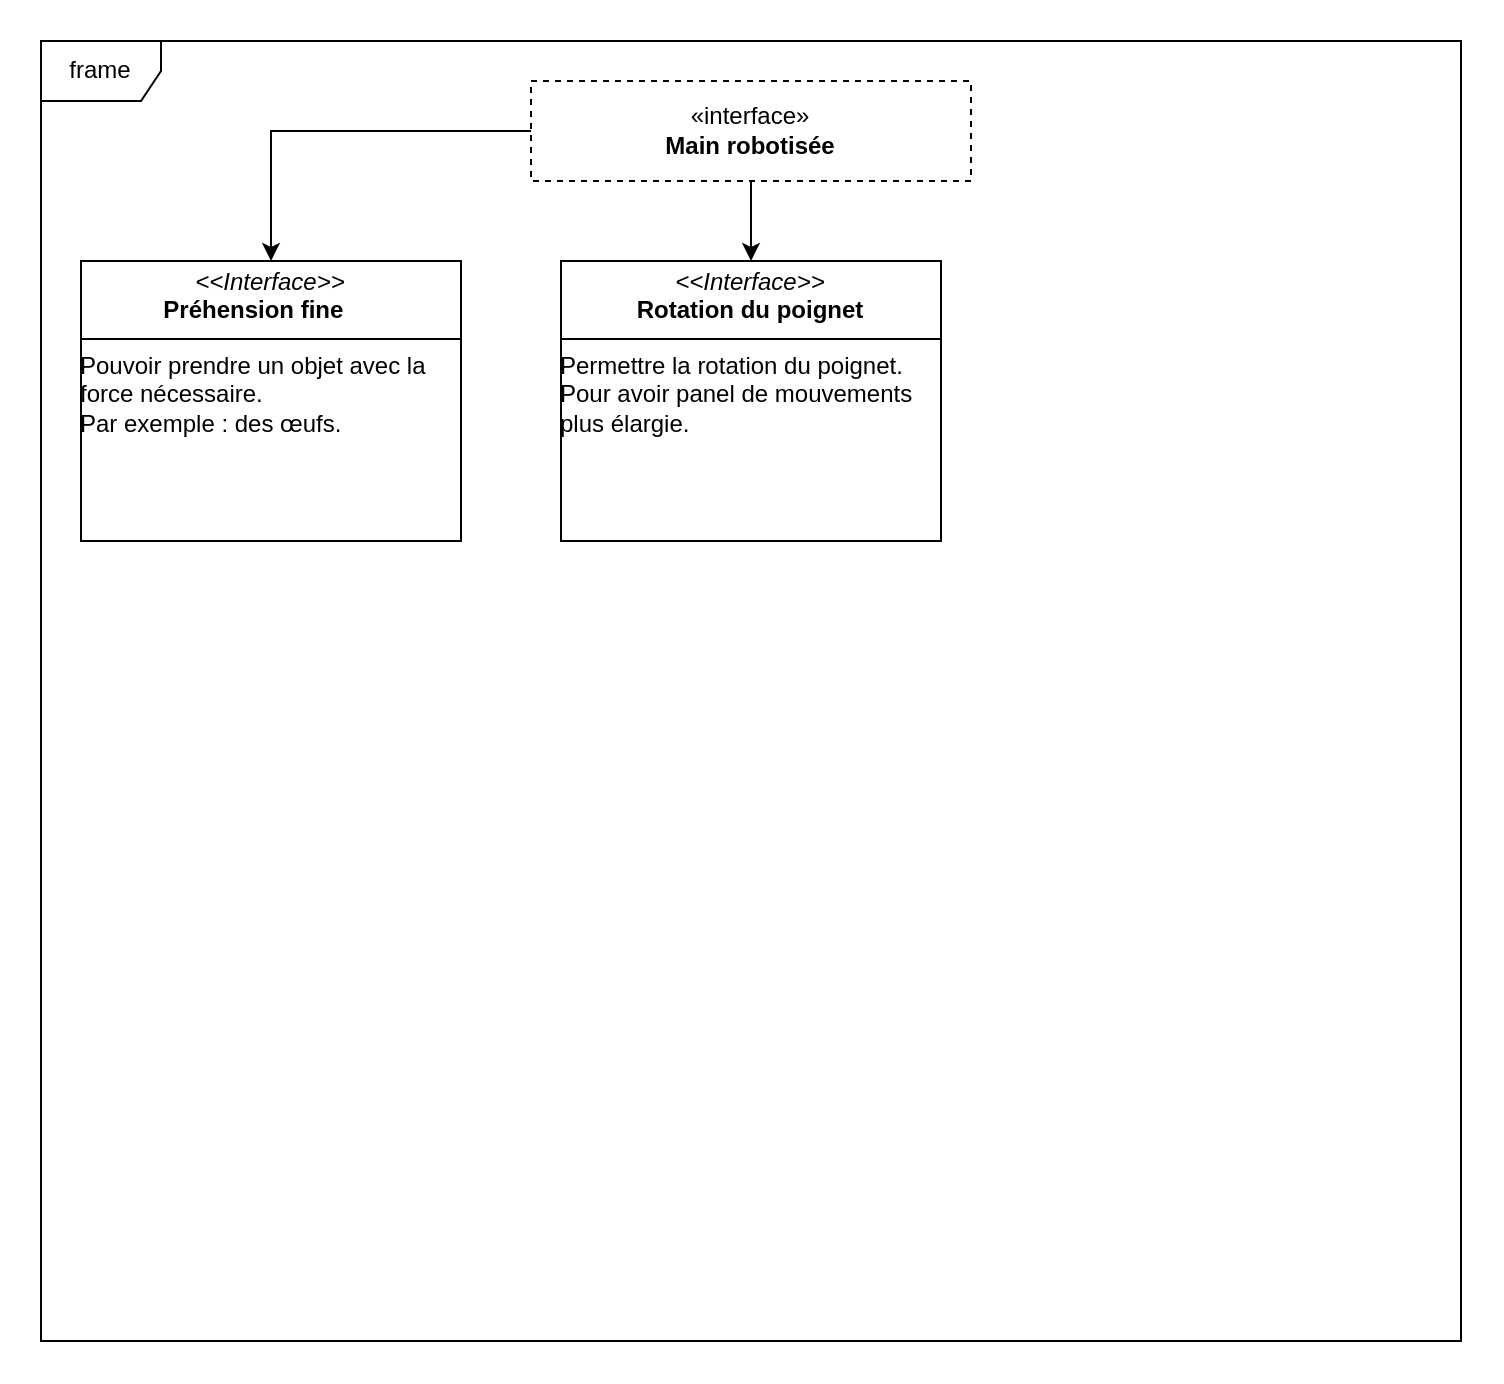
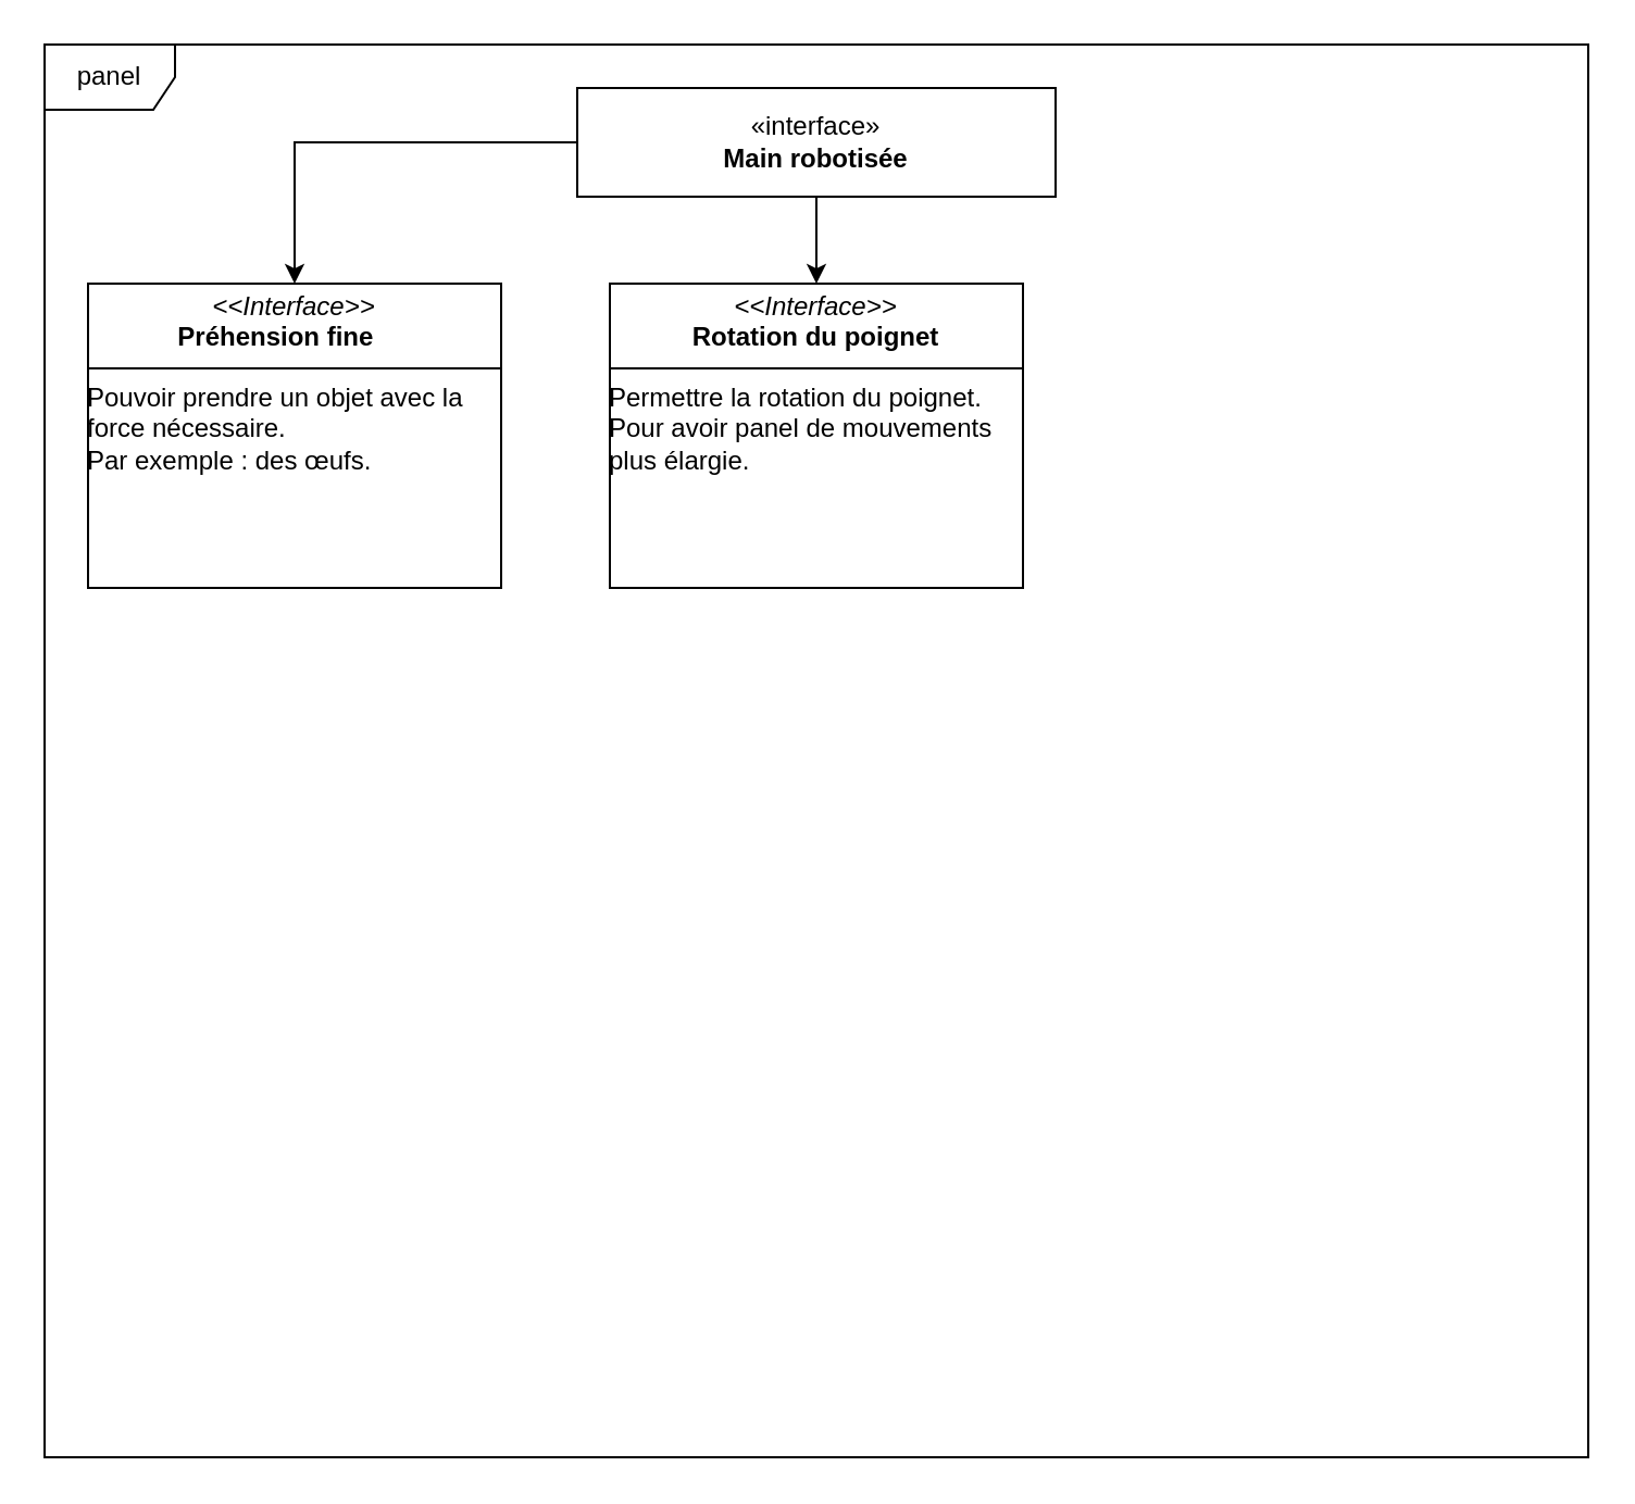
- <mxCell id="2" value="frame" style="shape=umlFrame;whiteSpace=wrap;html=1;pointerEvents=0;" vertex="1" parent="1"><mxGeometry x="20" y="20" width="710" height="650" as="geometry" /></mxCell>
+ <mxCell id="2" value="panel" style="shape=umlFrame;whiteSpace=wrap;html=1;pointerEvents=0;" vertex="1" parent="1"><mxGeometry x="20" y="20" width="710" height="650" as="geometry" /></mxCell>
- <mxCell id="5" value="«interface»&lt;br&gt;&lt;b&gt;Main robotisée&lt;/b&gt;" style="html=1;whiteSpace=wrap;dashed=1;" vertex="1" parent="1"><mxGeometry x="265" y="40" width="220" height="50" as="geometry" /></mxCell>
+ <mxCell id="5" value="«interface»&lt;br&gt;&lt;b&gt;Main robotisée&lt;/b&gt;" style="html=1;whiteSpace=wrap;" vertex="1" parent="1"><mxGeometry x="265" y="40" width="220" height="50" as="geometry" /></mxCell>
